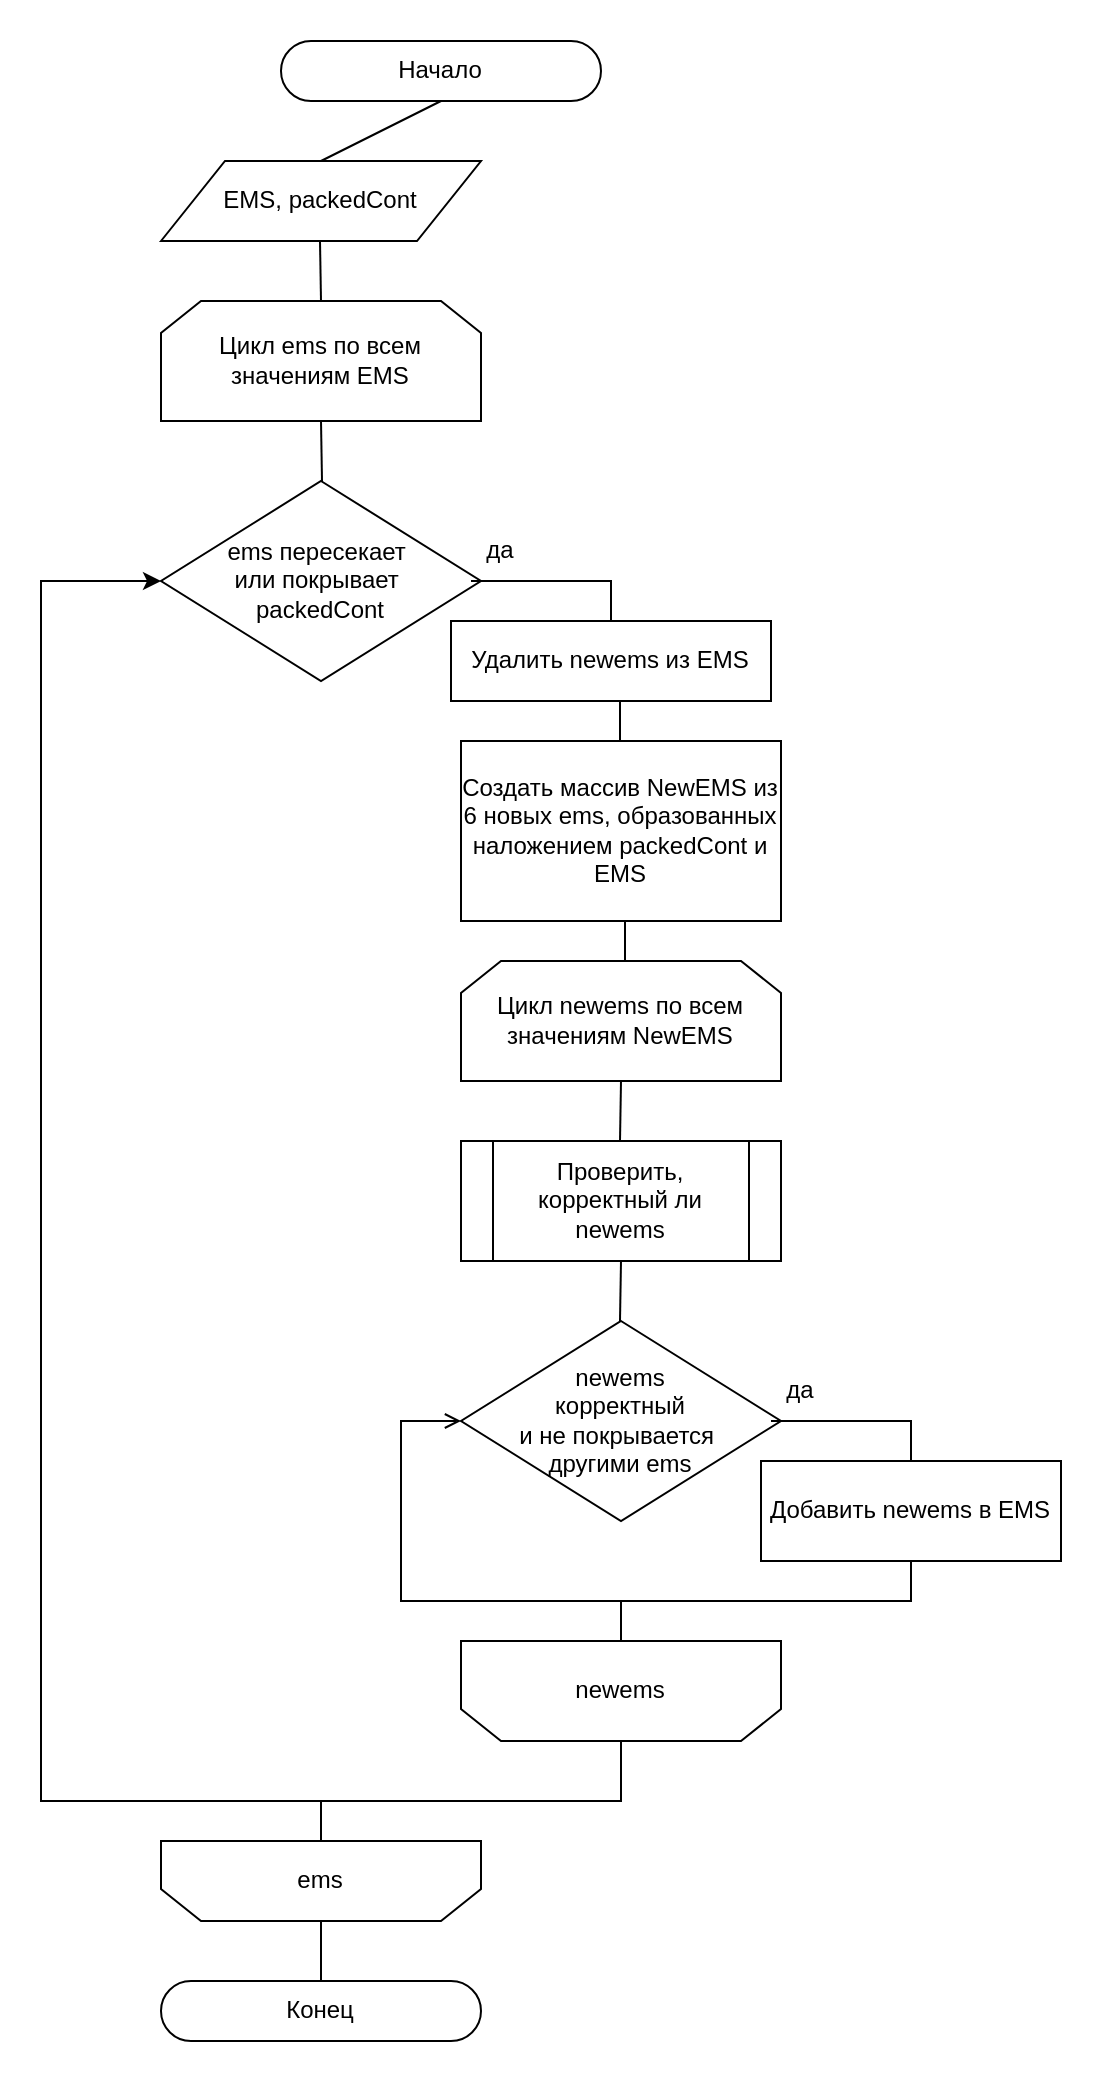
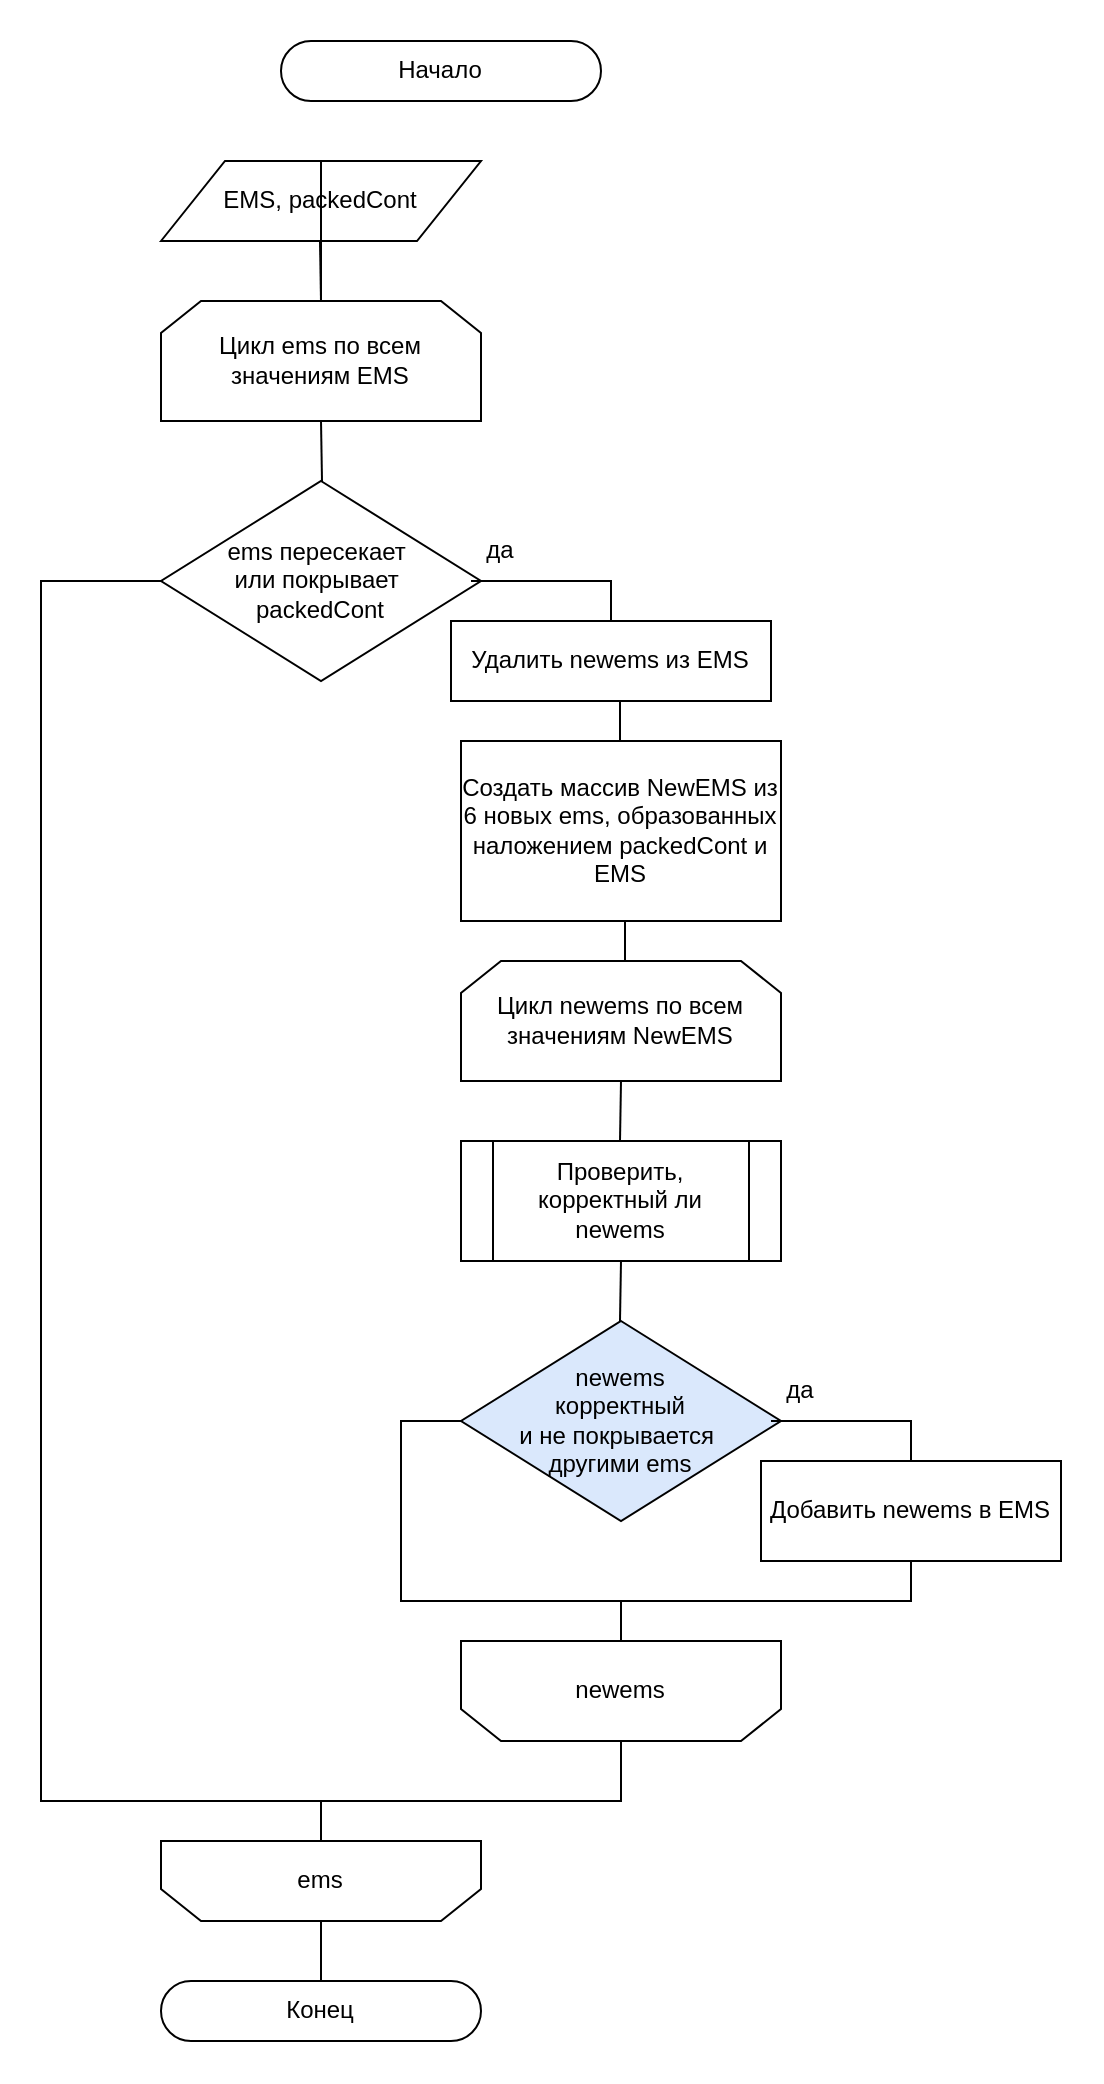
- <mxCell id="4" value="" style="endArrow=none;html=1;rounded=0;entryX=0.5;entryY=0.5;entryDx=0;entryDy=15;entryPerimeter=0;exitX=0.5;exitY=0;exitDx=0;exitDy=0;" edge="1" parent="1" source="3" target="2"><mxGeometry width="50" height="50" relative="1" as="geometry"><mxPoint x="180" y="170" as="sourcePoint" /><mxPoint x="230" y="120" as="targetPoint" /></mxGeometry></mxCell>
+ <mxCell id="4" value="" style="endArrow=none;html=1;rounded=0;exitX=0.5;exitY=0;exitDx=0;exitDy=0;" edge="1" parent="1" source="3" target="6"><mxGeometry width="50" height="50" relative="1" as="geometry"><mxPoint x="180" y="170" as="sourcePoint" /><mxPoint x="230" y="120" as="targetPoint" /></mxGeometry></mxCell>
- <mxCell id="27" value="" style="endArrow=classic;html=1;rounded=0;entryX=0;entryY=0.5;entryDx=0;entryDy=0;exitX=0.5;exitY=1;exitDx=0;exitDy=0;" edge="1" parent="1" source="13" target="7"><mxGeometry width="50" height="50" relative="1" as="geometry"><mxPoint x="20" y="640" as="sourcePoint" /><mxPoint x="30.5" y="330" as="targetPoint" /><Array as="points"><mxPoint x="160" y="900" /><mxPoint x="20" y="900" /><mxPoint x="20" y="290" /></Array></mxGeometry></mxCell>
+ <mxCell id="27" value="" style="endArrow=none;html=1;rounded=0;entryX=0;entryY=0.5;entryDx=0;entryDy=0;exitX=0.5;exitY=1;exitDx=0;exitDy=0;" edge="1" parent="1" source="13" target="7"><mxGeometry width="50" height="50" relative="1" as="geometry"><mxPoint x="20" y="640" as="sourcePoint" /><mxPoint x="30.5" y="330" as="targetPoint" /><Array as="points"><mxPoint x="160" y="900" /><mxPoint x="20" y="900" /><mxPoint x="20" y="290" /></Array></mxGeometry></mxCell>
- <mxCell id="25" value="" style="endArrow=open;html=1;rounded=0;entryX=0;entryY=0.5;entryDx=0;entryDy=0;exitX=0.5;exitY=1;exitDx=0;exitDy=0;" edge="1" parent="1" source="18" target="19"><mxGeometry width="50" height="50" relative="1" as="geometry"><mxPoint x="170" y="810" as="sourcePoint" /><mxPoint x="170.5" y="780" as="targetPoint" /><Array as="points"><mxPoint x="310" y="800" /><mxPoint x="200" y="800" /><mxPoint x="200" y="710" /></Array></mxGeometry></mxCell>
+ <mxCell id="25" value="" style="endArrow=none;html=1;rounded=0;entryX=0;entryY=0.5;entryDx=0;entryDy=0;exitX=0.5;exitY=1;exitDx=0;exitDy=0;" edge="1" parent="1" source="18" target="19"><mxGeometry width="50" height="50" relative="1" as="geometry"><mxPoint x="170" y="810" as="sourcePoint" /><mxPoint x="170.5" y="780" as="targetPoint" /><Array as="points"><mxPoint x="310" y="800" /><mxPoint x="200" y="800" /><mxPoint x="200" y="710" /></Array></mxGeometry></mxCell>
- <mxCell id="19" value="newems&lt;div&gt;&amp;nbsp;корректный&amp;nbsp;&lt;div&gt;и не покрывается&amp;nbsp;&lt;/div&gt;&lt;div&gt;другими ems&lt;/div&gt;&lt;/div&gt;" style="rhombus;whiteSpace=wrap;html=1;" vertex="1" parent="1"><mxGeometry x="230" y="660" width="160" height="100" as="geometry" /></mxCell>
+ <mxCell id="19" value="newems&lt;div&gt;&amp;nbsp;корректный&amp;nbsp;&lt;div&gt;и не покрывается&amp;nbsp;&lt;/div&gt;&lt;div&gt;другими ems&lt;/div&gt;&lt;/div&gt;" style="rhombus;whiteSpace=wrap;html=1;fillColor=#dae8fc;" vertex="1" parent="1"><mxGeometry x="230" y="660" width="160" height="100" as="geometry" /></mxCell>
